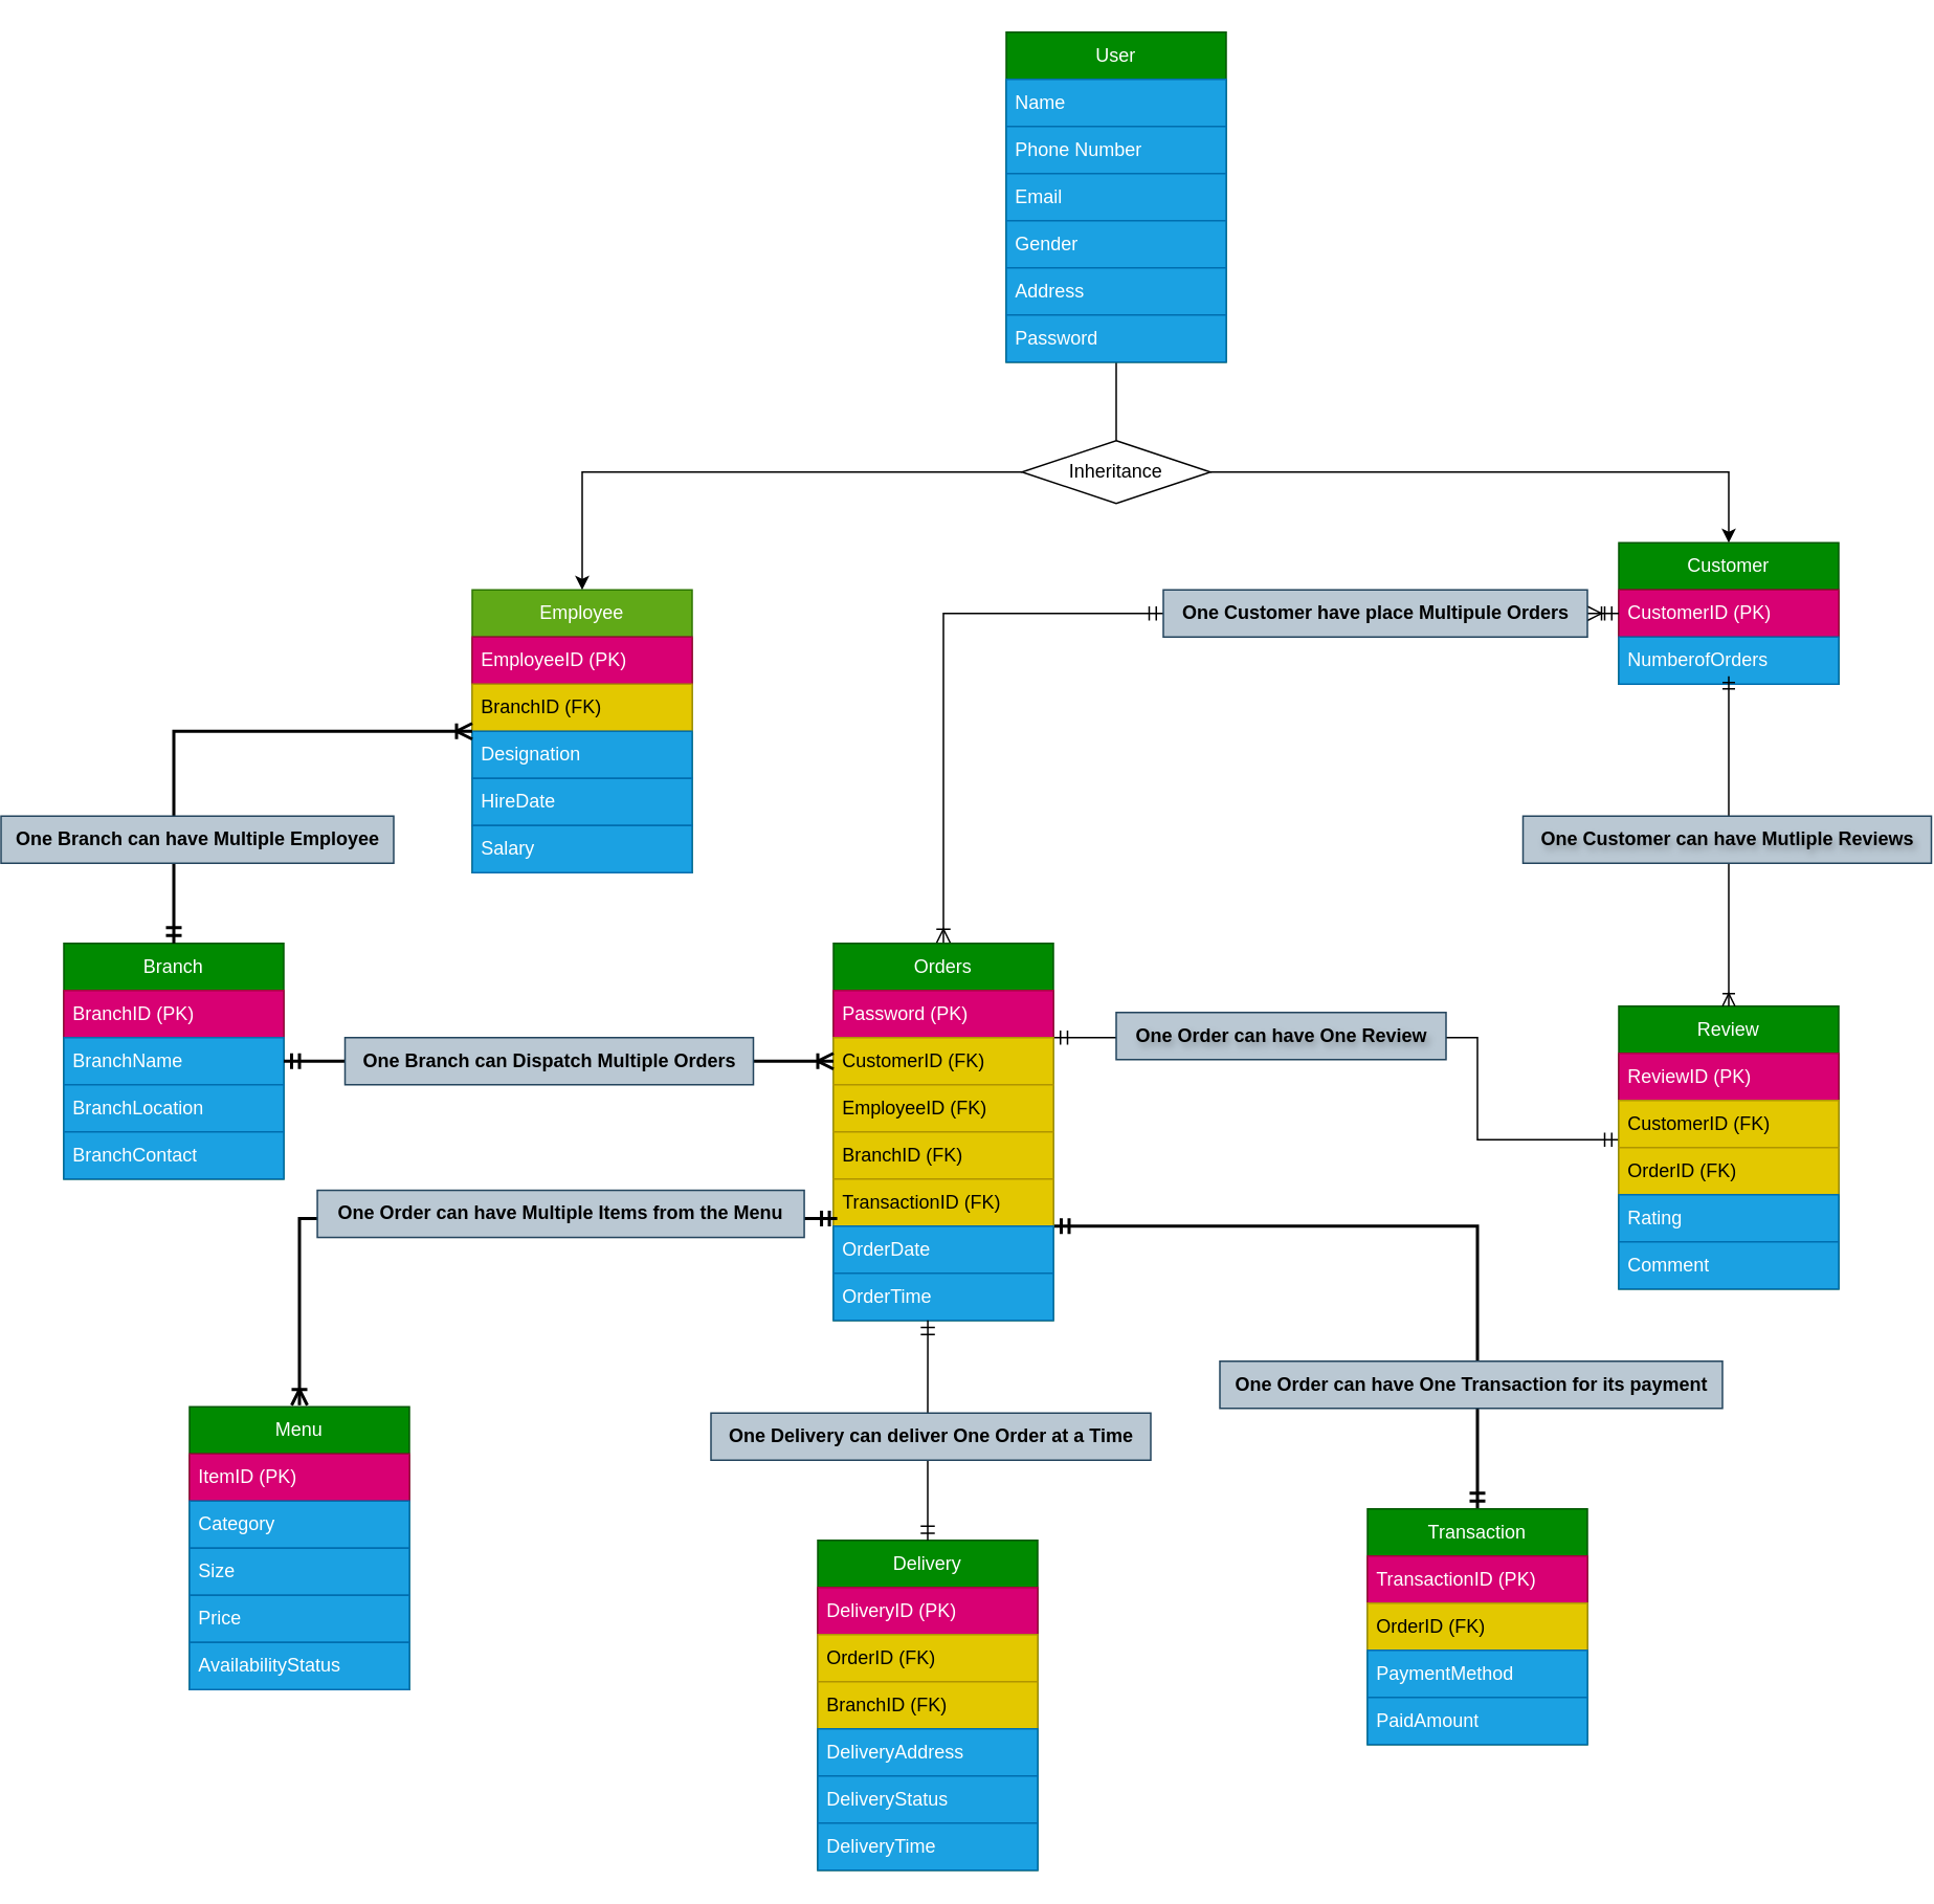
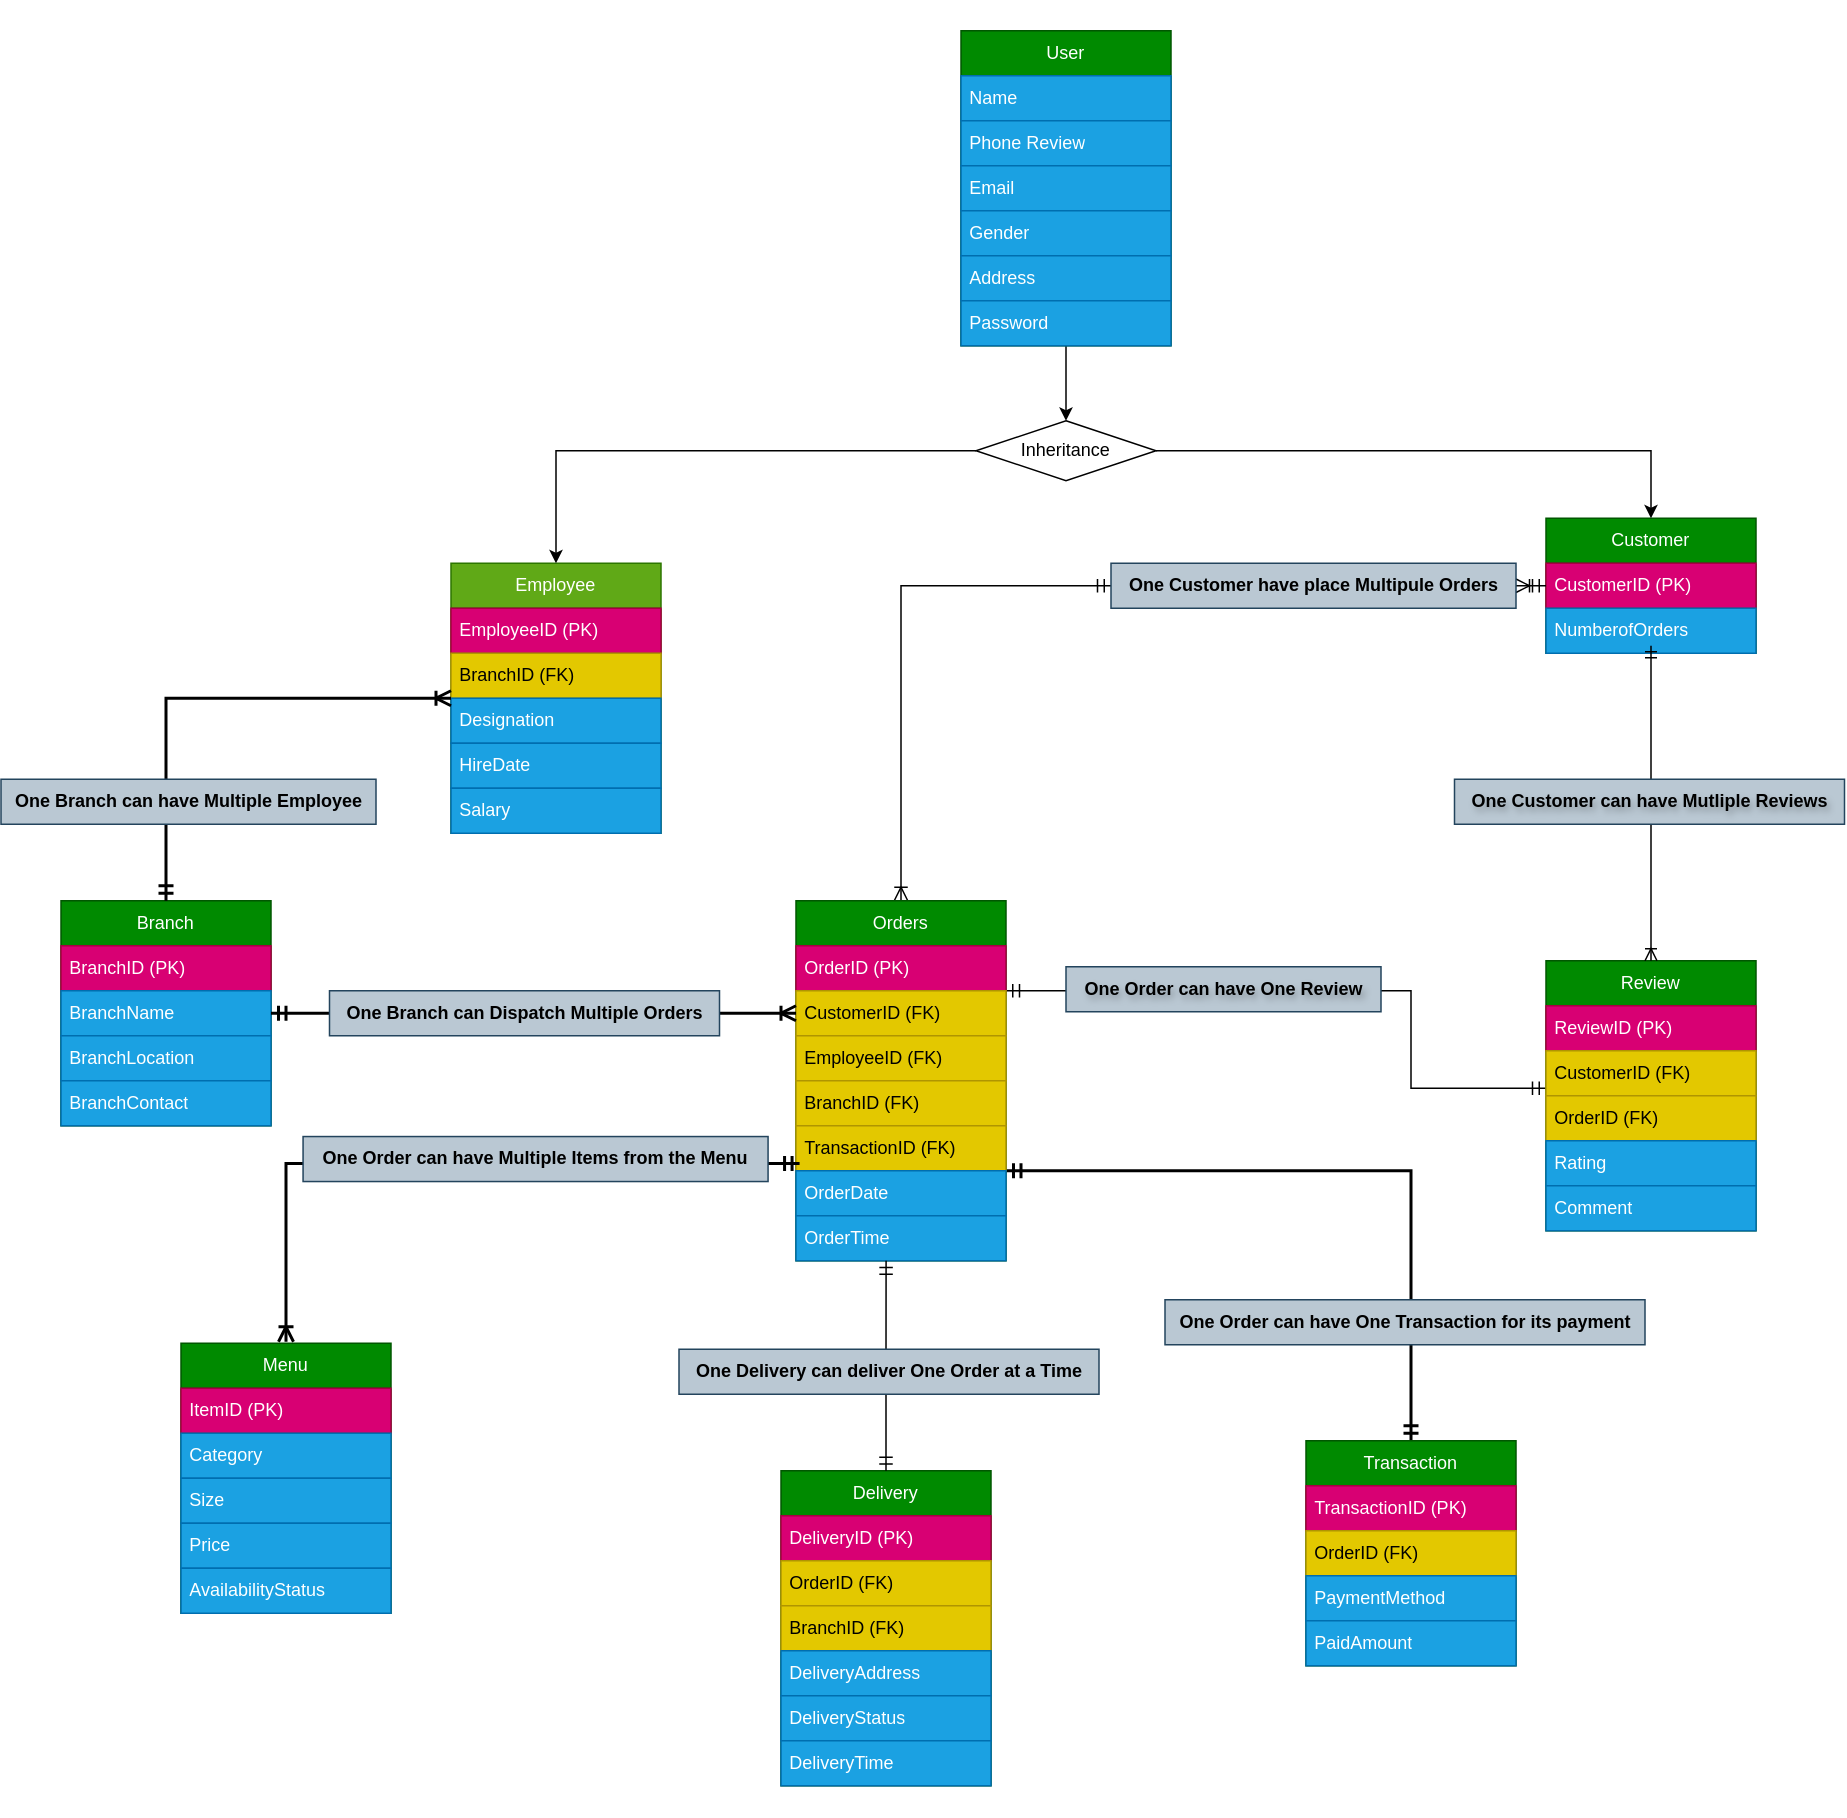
- <mxCell id="5" value="Phone Number" style="text;strokeColor=#006EAF;fillColor=#1ba1e2;align=left;verticalAlign=middle;spacingLeft=4;spacingRight=4;overflow=hidden;points=[[0,0.5],[1,0.5]];portConstraint=eastwest;rotatable=0;whiteSpace=wrap;html=1;fontColor=#ffffff;rounded=0;" parent="3" vertex="1"><mxGeometry y="60" width="140" height="30" as="geometry" /></mxCell>
+ <mxCell id="5" value="Phone Review" style="text;strokeColor=#006EAF;fillColor=#1ba1e2;align=left;verticalAlign=middle;spacingLeft=4;spacingRight=4;overflow=hidden;points=[[0,0.5],[1,0.5]];portConstraint=eastwest;rotatable=0;whiteSpace=wrap;html=1;fontColor=#ffffff;rounded=0;" parent="3" vertex="1"><mxGeometry y="60" width="140" height="30" as="geometry" /></mxCell>
- <mxCell id="2" style="edgeStyle=orthogonalEdgeStyle;rounded=0;orthogonalLoop=1;jettySize=auto;html=1;exitX=0.5;exitY=1;exitDx=0;exitDy=0;entryX=0.5;entryY=0;entryDx=0;entryDy=0;endArrow=none;" parent="1" source="3" target="22" edge="1"><mxGeometry relative="1" as="geometry" /></mxCell>
+ <mxCell id="2" style="edgeStyle=orthogonalEdgeStyle;rounded=0;orthogonalLoop=1;jettySize=auto;html=1;exitX=0.5;exitY=1;exitDx=0;exitDy=0;entryX=0.5;entryY=0;entryDx=0;entryDy=0;" parent="1" source="3" target="22" edge="1"><mxGeometry relative="1" as="geometry" /></mxCell>
- <mxCell id="28" value="Password (PK)" style="text;strokeColor=#A50040;fillColor=#d80073;align=left;verticalAlign=middle;spacingLeft=4;spacingRight=4;overflow=hidden;points=[[0,0.5],[1,0.5]];portConstraint=eastwest;rotatable=0;whiteSpace=wrap;html=1;fontColor=#ffffff;" parent="27" vertex="1"><mxGeometry y="30" width="140" height="30" as="geometry" /></mxCell>
+ <mxCell id="28" value="OrderID (PK)" style="text;strokeColor=#A50040;fillColor=#d80073;align=left;verticalAlign=middle;spacingLeft=4;spacingRight=4;overflow=hidden;points=[[0,0.5],[1,0.5]];portConstraint=eastwest;rotatable=0;whiteSpace=wrap;html=1;fontColor=#ffffff;" parent="27" vertex="1"><mxGeometry y="30" width="140" height="30" as="geometry" /></mxCell>
